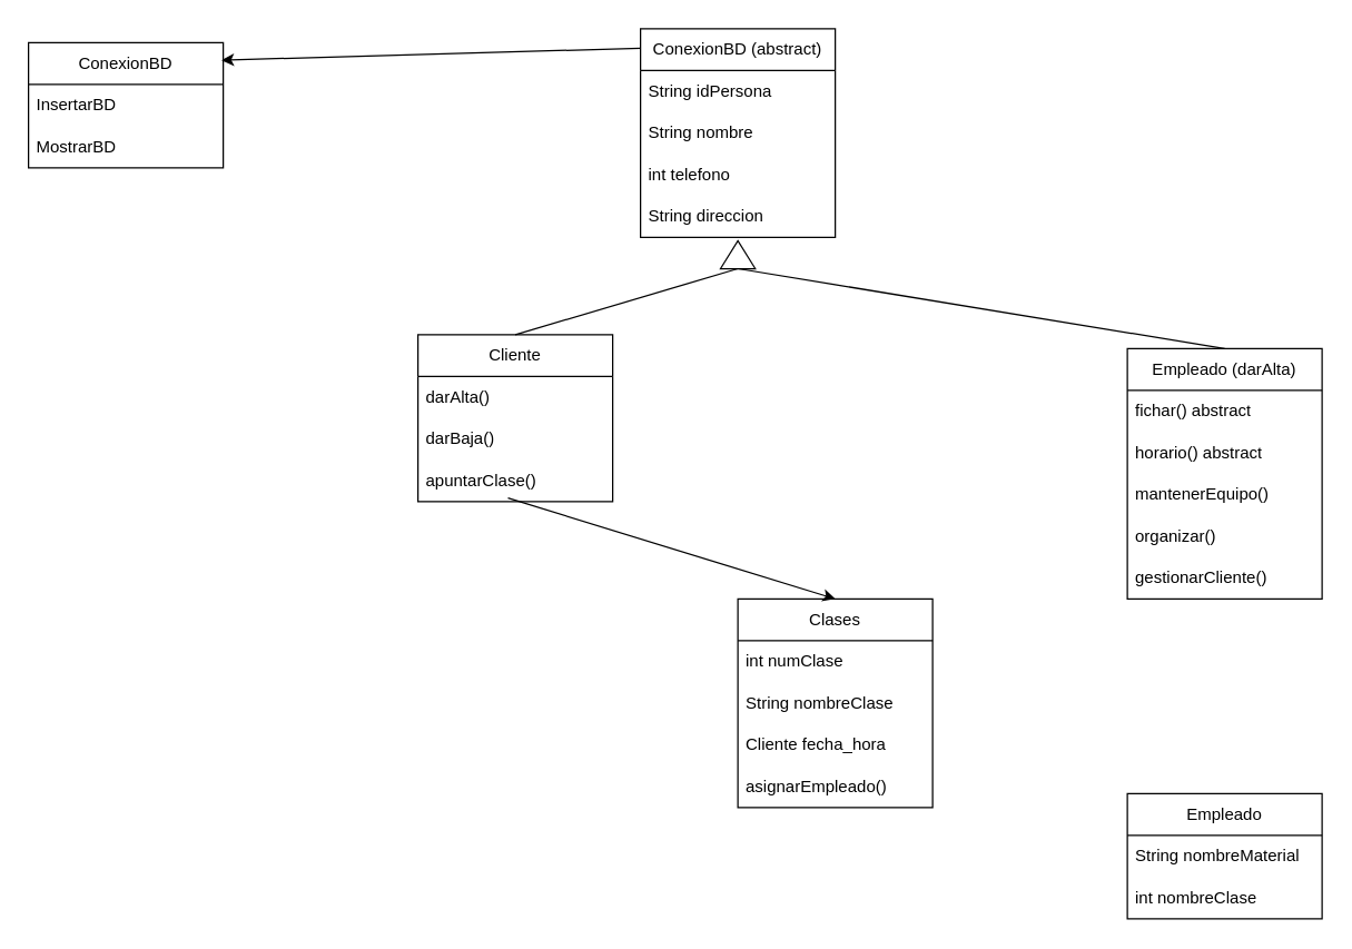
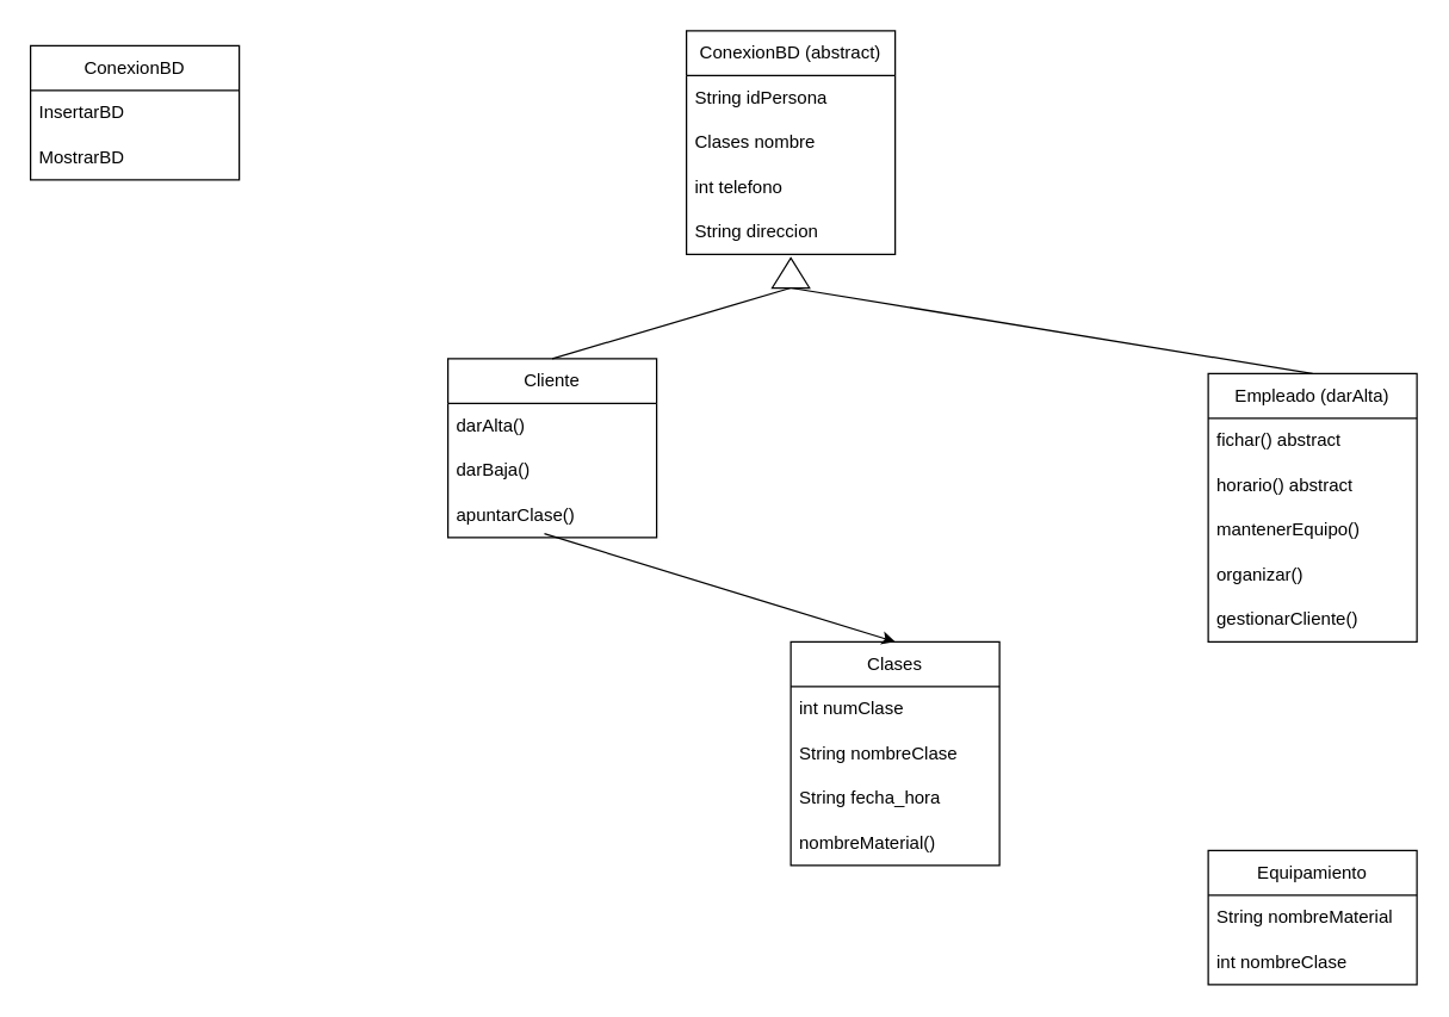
- <mxCell id="32" value="" style="endArrow=classic;html=1;rounded=0;exitX=0.002;exitY=0.093;exitDx=0;exitDy=0;exitPerimeter=0;entryX=0.991;entryY=0.14;entryDx=0;entryDy=0;entryPerimeter=0;" parent="1" source="15" target="12" edge="1"><mxGeometry width="50" height="50" relative="1" as="geometry"><mxPoint x="220" y="80" as="sourcePoint" /><mxPoint x="270" y="30" as="targetPoint" /></mxGeometry></mxCell>
- <mxCell id="17" value="String nombre" style="text;strokeColor=none;fillColor=none;align=left;verticalAlign=middle;spacingLeft=4;spacingRight=4;overflow=hidden;points=[[0,0.5],[1,0.5]];portConstraint=eastwest;rotatable=0;whiteSpace=wrap;html=1;" parent="15" vertex="1"><mxGeometry y="60" width="140" height="30" as="geometry" /></mxCell>
+ <mxCell id="17" value="Clases nombre" style="text;strokeColor=none;fillColor=none;align=left;verticalAlign=middle;spacingLeft=4;spacingRight=4;overflow=hidden;points=[[0,0.5],[1,0.5]];portConstraint=eastwest;rotatable=0;whiteSpace=wrap;html=1;" parent="15" vertex="1"><mxGeometry y="60" width="140" height="30" as="geometry" /></mxCell>
- <mxCell id="23" value="Cliente fecha_hora" style="text;strokeColor=none;fillColor=none;align=left;verticalAlign=middle;spacingLeft=4;spacingRight=4;overflow=hidden;points=[[0,0.5],[1,0.5]];portConstraint=eastwest;rotatable=0;whiteSpace=wrap;html=1;" parent="20" vertex="1"><mxGeometry y="90" width="140" height="30" as="geometry" /></mxCell>
+ <mxCell id="23" value="String fecha_hora" style="text;strokeColor=none;fillColor=none;align=left;verticalAlign=middle;spacingLeft=4;spacingRight=4;overflow=hidden;points=[[0,0.5],[1,0.5]];portConstraint=eastwest;rotatable=0;whiteSpace=wrap;html=1;" parent="20" vertex="1"><mxGeometry y="90" width="140" height="30" as="geometry" /></mxCell>
- <mxCell id="24" value="asignarEmpleado()" style="text;strokeColor=none;fillColor=none;align=left;verticalAlign=middle;spacingLeft=4;spacingRight=4;overflow=hidden;points=[[0,0.5],[1,0.5]];portConstraint=eastwest;rotatable=0;whiteSpace=wrap;html=1;" parent="20" vertex="1"><mxGeometry y="120" width="140" height="30" as="geometry" /></mxCell>
+ <mxCell id="24" value="nombreMaterial()" style="text;strokeColor=none;fillColor=none;align=left;verticalAlign=middle;spacingLeft=4;spacingRight=4;overflow=hidden;points=[[0,0.5],[1,0.5]];portConstraint=eastwest;rotatable=0;whiteSpace=wrap;html=1;" parent="20" vertex="1"><mxGeometry y="120" width="140" height="30" as="geometry" /></mxCell>
- <mxCell id="25" value="Empleado" style="swimlane;fontStyle=0;childLayout=stackLayout;horizontal=1;startSize=30;horizontalStack=0;resizeParent=1;resizeParentMax=0;resizeLast=0;collapsible=1;marginBottom=0;whiteSpace=wrap;html=1;" parent="1" vertex="1"><mxGeometry x="810" y="570" width="140" height="90" as="geometry" /></mxCell>
+ <mxCell id="25" value="Equipamiento" style="swimlane;fontStyle=0;childLayout=stackLayout;horizontal=1;startSize=30;horizontalStack=0;resizeParent=1;resizeParentMax=0;resizeLast=0;collapsible=1;marginBottom=0;whiteSpace=wrap;html=1;" parent="1" vertex="1"><mxGeometry x="810" y="570" width="140" height="90" as="geometry" /></mxCell>
